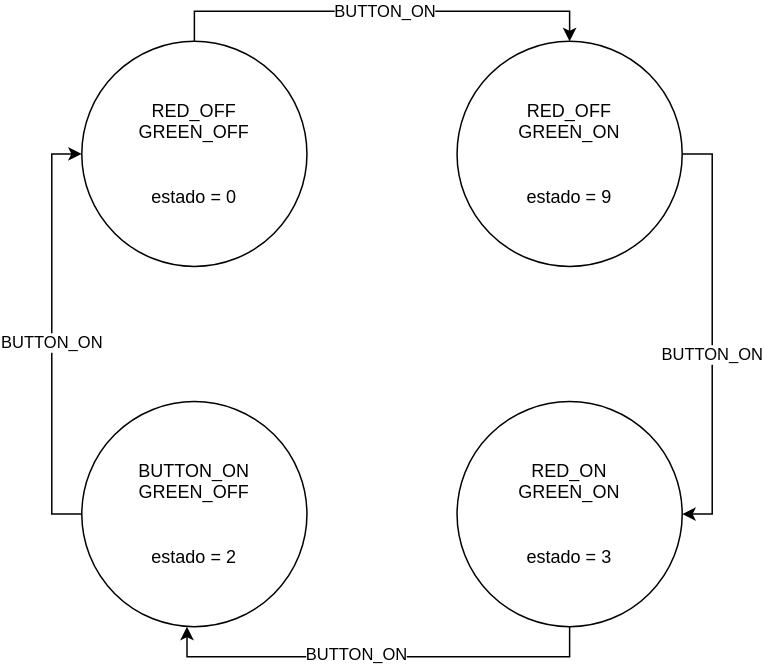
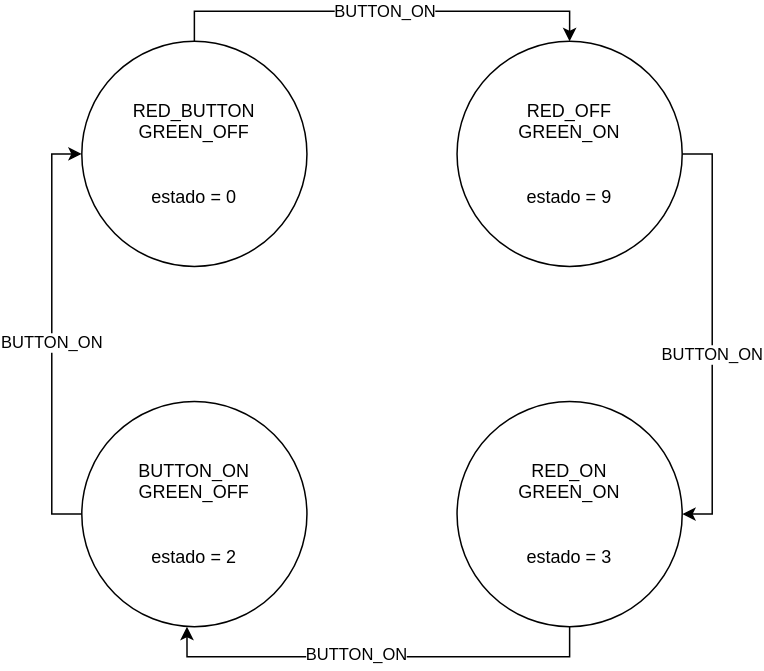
- <mxCell id="4" value="&lt;div&gt;RED_OFF&lt;/div&gt;&lt;div&gt;GREEN_OFF&lt;br&gt;&lt;/div&gt;&lt;div&gt;&lt;br&gt;&lt;/div&gt;&lt;div&gt;&lt;br&gt;&lt;/div&gt;&lt;div&gt;estado = 0&lt;br&gt;&lt;/div&gt;" style="ellipse;whiteSpace=wrap;html=1;aspect=fixed;" vertex="1" parent="1"><mxGeometry x="20" y="20" width="150" height="150" as="geometry" /></mxCell>
+ <mxCell id="4" value="&lt;div&gt;RED_BUTTON&lt;/div&gt;&lt;div&gt;GREEN_OFF&lt;br&gt;&lt;/div&gt;&lt;div&gt;&lt;br&gt;&lt;/div&gt;&lt;div&gt;&lt;br&gt;&lt;/div&gt;&lt;div&gt;estado = 0&lt;br&gt;&lt;/div&gt;" style="ellipse;whiteSpace=wrap;html=1;aspect=fixed;" vertex="1" parent="1"><mxGeometry x="20" y="20" width="150" height="150" as="geometry" /></mxCell>
